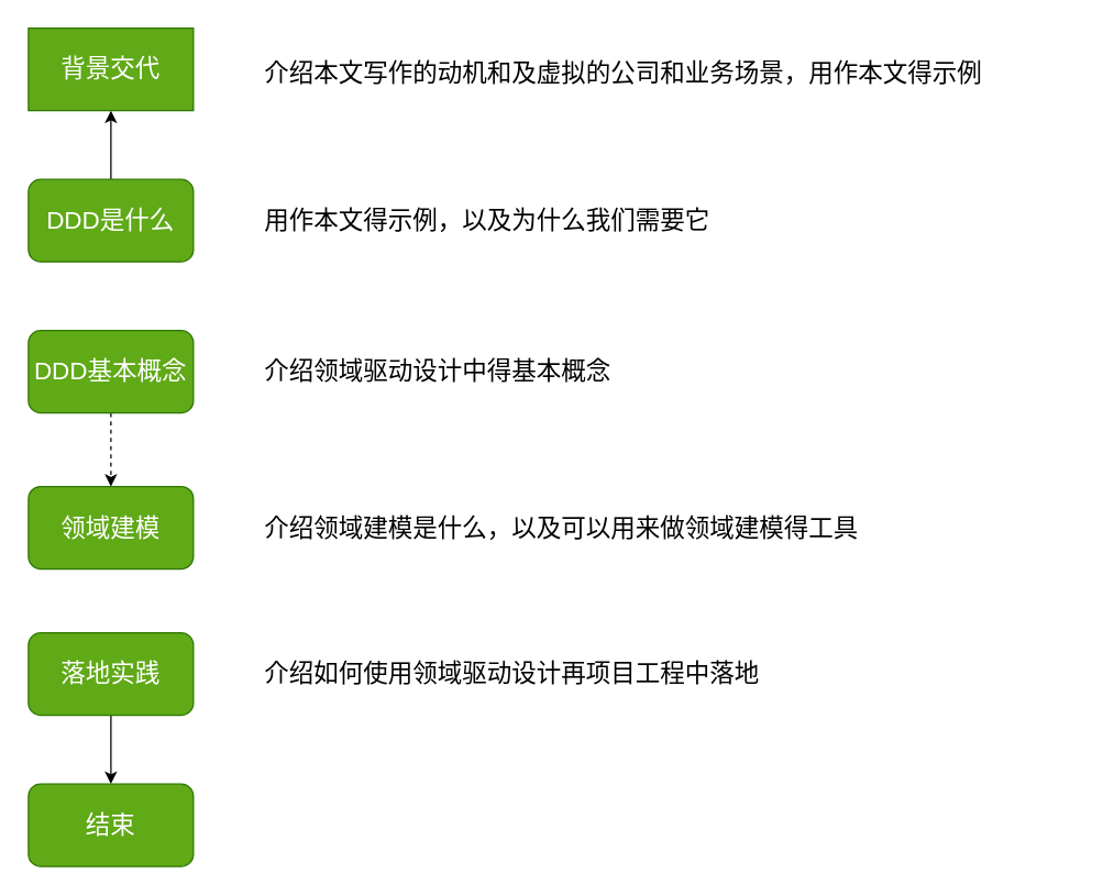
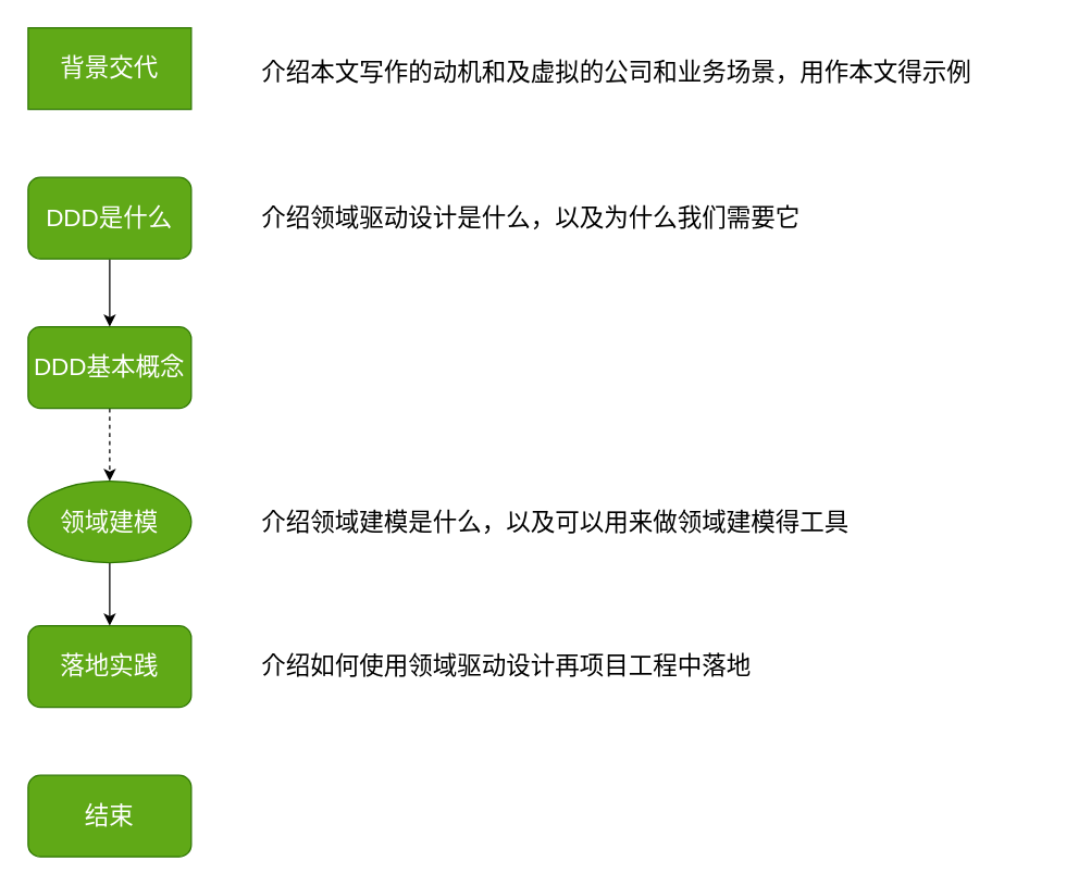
- <mxCell id="10" value="" style="edgeStyle=orthogonalEdgeStyle;rounded=0;orthogonalLoop=1;jettySize=auto;html=1;" parent="1" source="11" target="2" edge="1"><mxGeometry relative="1" as="geometry" /></mxCell>
+ <mxCell id="10" value="" style="edgeStyle=orthogonalEdgeStyle;rounded=0;orthogonalLoop=1;jettySize=auto;html=1;" parent="1" source="11" target="9" edge="1"><mxGeometry relative="1" as="geometry" /></mxCell>
- <mxCell id="13" value="用作本文得示例，以及为什么我们需要它" style="text;html=1;strokeColor=none;fillColor=none;align=left;verticalAlign=middle;whiteSpace=wrap;rounded=0;fontSize=18;" parent="1" vertex="1"><mxGeometry x="190" y="142.5" width="590" height="35" as="geometry" /></mxCell>
+ <mxCell id="13" value="介绍领域驱动设计是什么，以及为什么我们需要它" style="text;html=1;strokeColor=none;fillColor=none;align=left;verticalAlign=middle;whiteSpace=wrap;rounded=0;fontSize=18;" parent="1" vertex="1"><mxGeometry x="190" y="142.5" width="590" height="35" as="geometry" /></mxCell>
- <mxCell id="14" value="介绍领域驱动设计中得基本概念" style="text;html=1;strokeColor=none;fillColor=none;align=left;verticalAlign=middle;whiteSpace=wrap;rounded=0;fontSize=18;" parent="1" vertex="1"><mxGeometry x="190" y="252.5" width="590" height="35" as="geometry" /></mxCell>
- <mxCell id="7" value="领域建模" style="rounded=1;whiteSpace=wrap;html=1;fillColor=#60a917;fontColor=#ffffff;strokeColor=#2D7600;fontSize=18;" parent="1" vertex="1"><mxGeometry x="20" y="353.5" width="120" height="60" as="geometry" /></mxCell>
+ <mxCell id="7" value="领域建模" style="ellipse;whiteSpace=wrap;html=1;fillColor=#60a917;fontColor=#ffffff;strokeColor=#2D7600;fontSize=18;" parent="1" vertex="1"><mxGeometry x="20" y="353.5" width="120" height="60" as="geometry" /></mxCell>
+ <mxCell id="6" value="" style="edgeStyle=orthogonalEdgeStyle;rounded=0;orthogonalLoop=1;jettySize=auto;html=1;" parent="1" source="7" target="5" edge="1"><mxGeometry relative="1" as="geometry" /></mxCell>
- <mxCell id="4" value="" style="edgeStyle=orthogonalEdgeStyle;rounded=0;orthogonalLoop=1;jettySize=auto;html=1;" parent="1" source="5" target="3" edge="1"><mxGeometry relative="1" as="geometry" /></mxCell>
